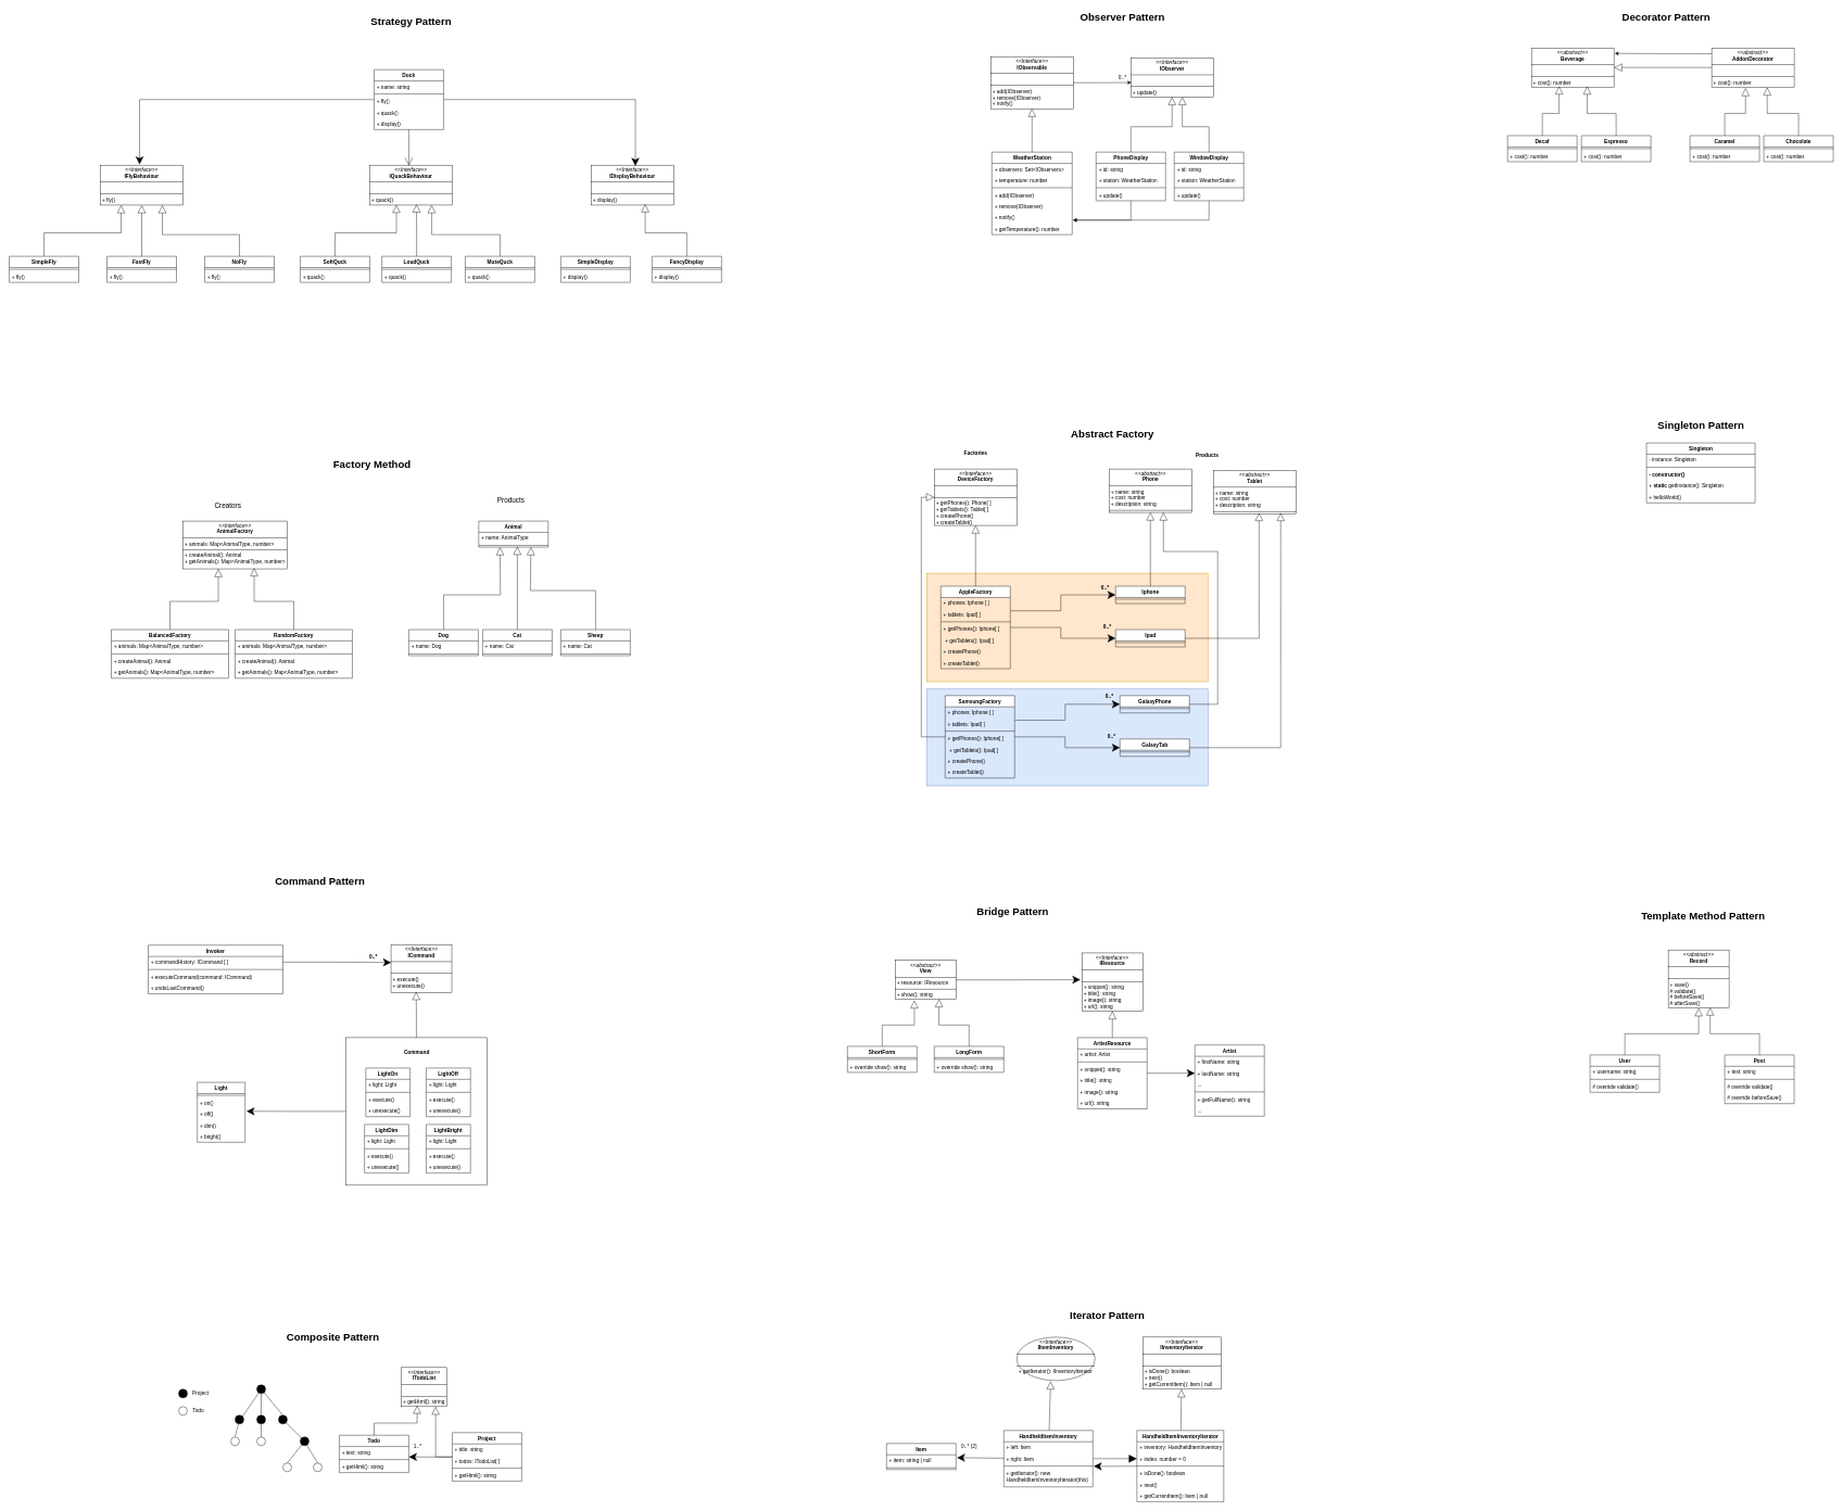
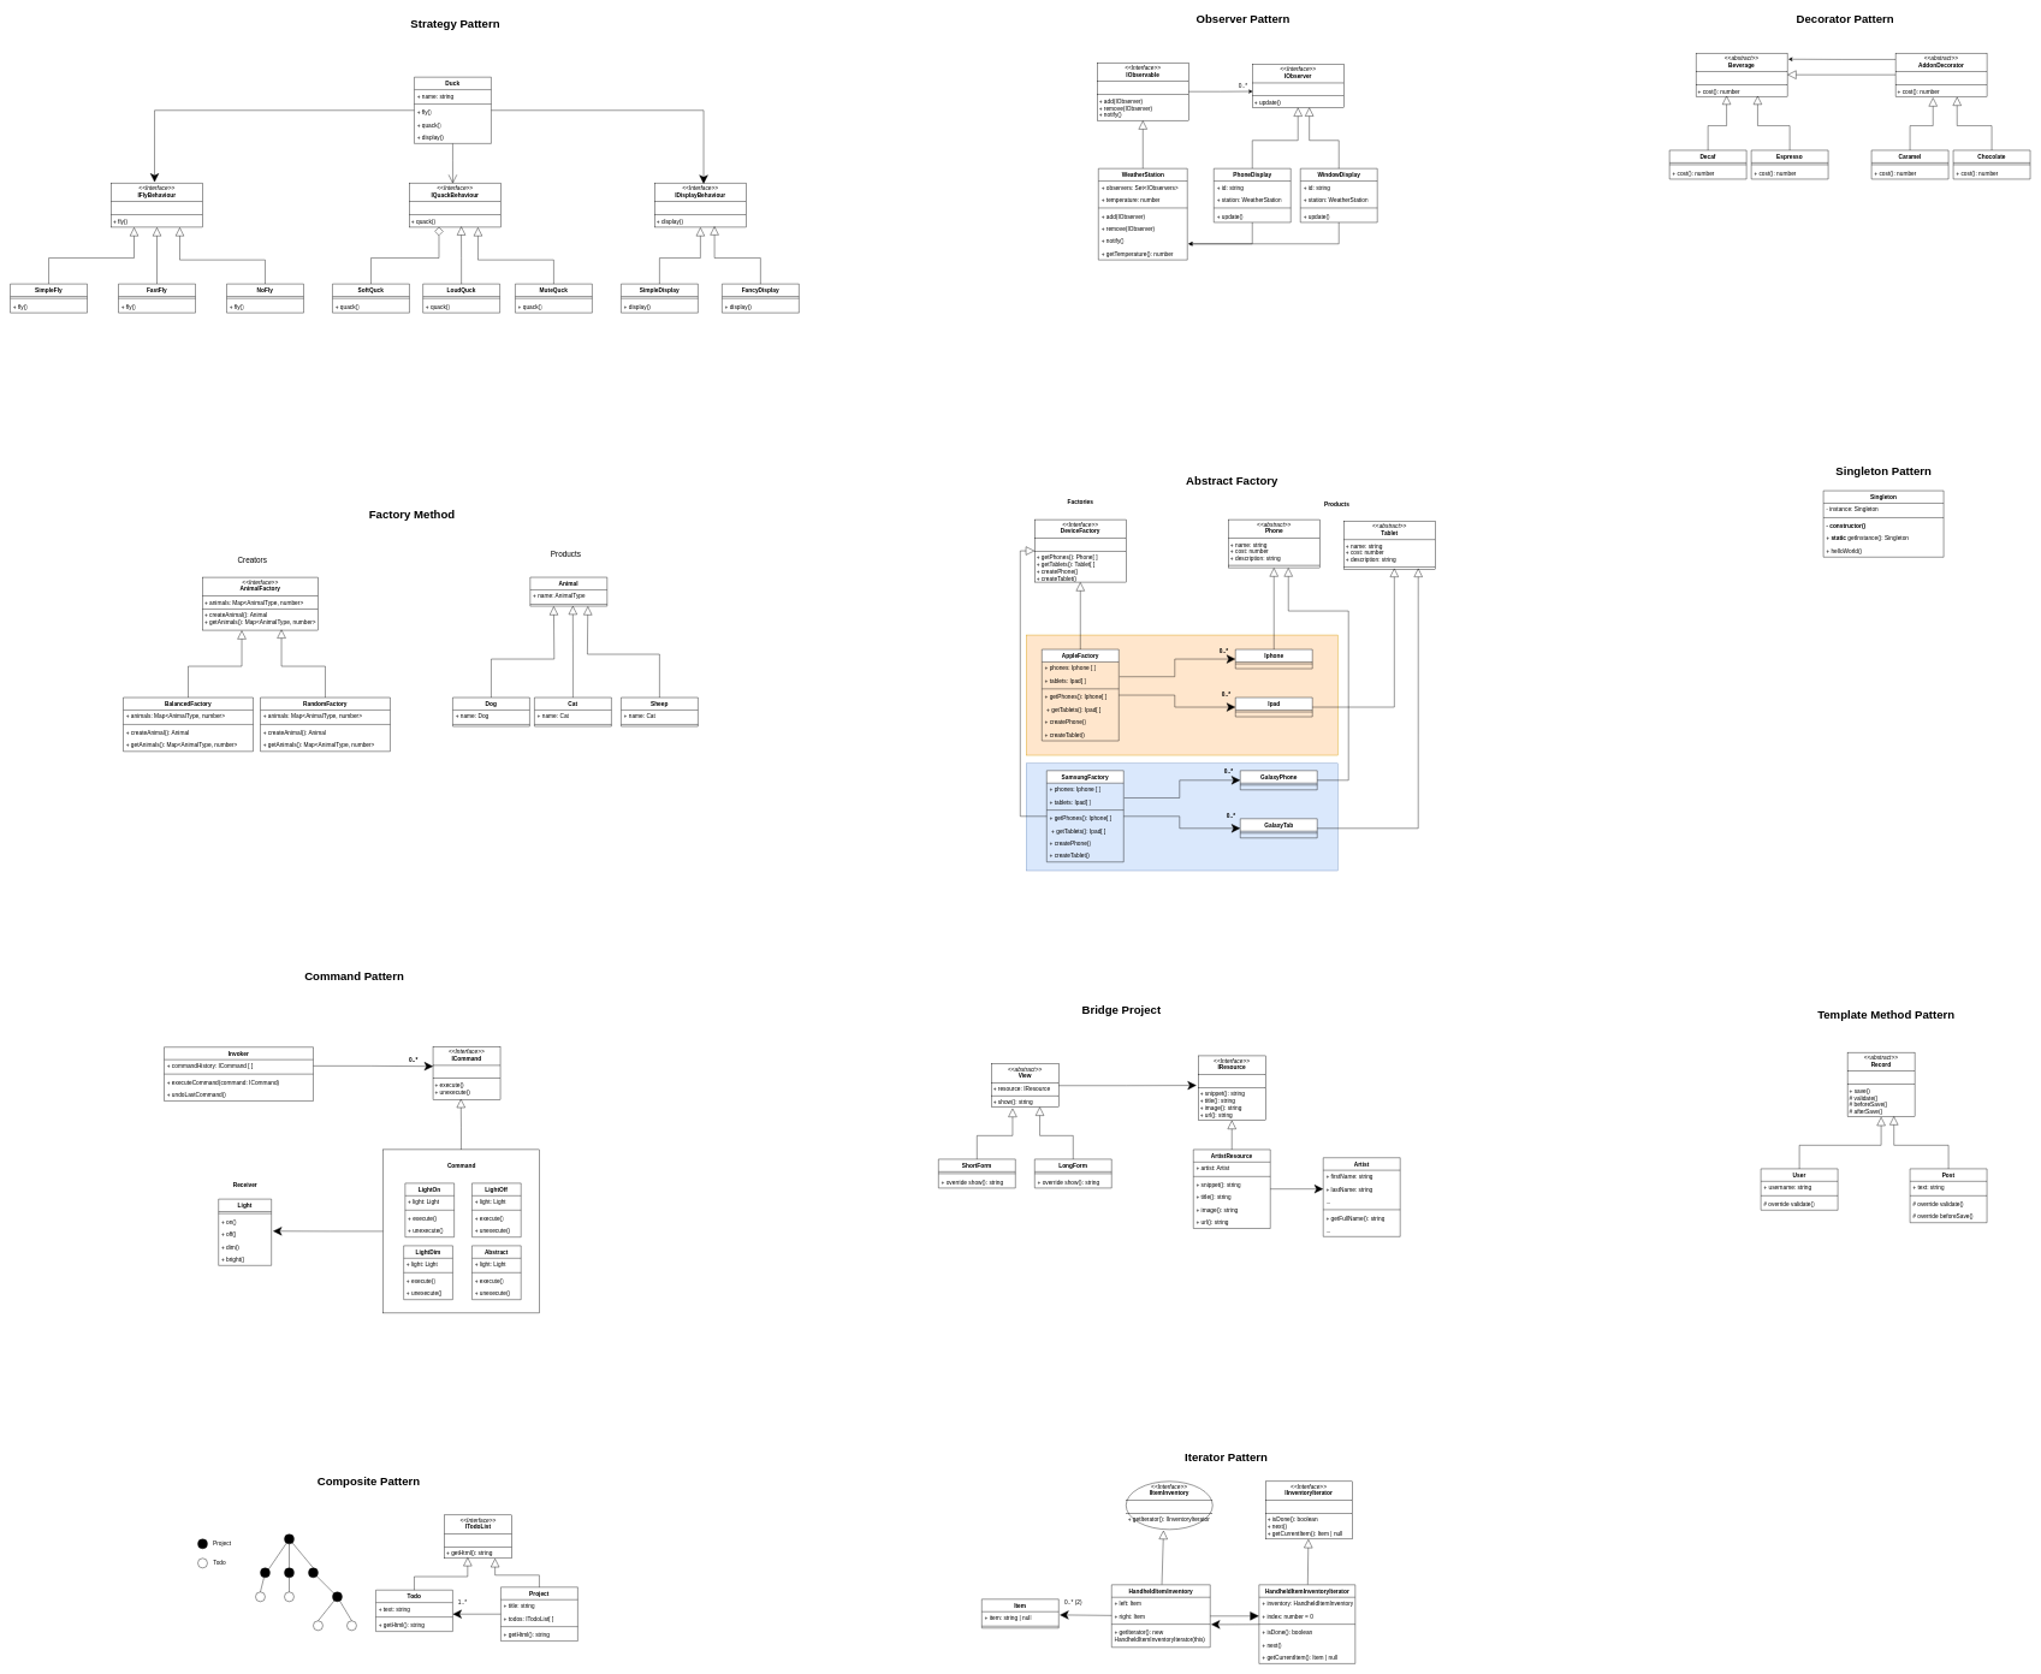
- <mxCell id="32" style="edgeStyle=orthogonalEdgeStyle;rounded=0;orthogonalLoop=1;jettySize=auto;html=1;endArrow=block;endFill=0;entryX=0.323;entryY=0.992;entryDx=0;entryDy=0;entryPerimeter=0;endSize=16;" edge="1" parent="1" source="33" target="12"><mxGeometry relative="1" as="geometry"><mxPoint x="910" y="490" as="targetPoint" /></mxGeometry></mxCell>
+ <mxCell id="32" style="edgeStyle=orthogonalEdgeStyle;rounded=0;orthogonalLoop=1;jettySize=auto;html=1;endArrow=diamond;endFill=0;entryX=0.323;entryY=0.992;entryDx=0;entryDy=0;entryPerimeter=0;endSize=16;" edge="1" parent="1" source="33" target="12"><mxGeometry relative="1" as="geometry"><mxPoint x="910" y="490" as="targetPoint" /></mxGeometry></mxCell>
+ <mxCell id="41" style="edgeStyle=orthogonalEdgeStyle;rounded=0;orthogonalLoop=1;jettySize=auto;html=1;endArrow=block;endFill=0;endSize=16;" edge="1" parent="1" source="42" target="13"><mxGeometry relative="1" as="geometry" /></mxCell>
- <mxCell id="225" value="&lt;font style=&quot;font-size: 24px;&quot;&gt;Bridge Pattern&lt;/font&gt;" style="text;html=1;align=center;verticalAlign=middle;resizable=0;points=[];autosize=1;strokeColor=none;fillColor=none;fontStyle=1" vertex="1" parent="1"><mxGeometry x="2240" y="2080" width="180" height="40" as="geometry" /></mxCell>
+ <mxCell id="225" value="&lt;font style=&quot;font-size: 24px;&quot;&gt;Bridge Project&lt;/font&gt;" style="text;html=1;align=center;verticalAlign=middle;resizable=0;points=[];autosize=1;strokeColor=none;fillColor=none;fontStyle=1" vertex="1" parent="1"><mxGeometry x="2240" y="2080" width="180" height="40" as="geometry" /></mxCell>
+ <mxCell id="223" value="Receiver" style="text;html=1;align=center;verticalAlign=middle;resizable=0;points=[];autosize=1;strokeColor=none;fillColor=none;fontFamily=Helvetica;fontSize=12;fontColor=default;fontStyle=1;" vertex="1" parent="1"><mxGeometry x="473" y="2450" width="70" height="30" as="geometry" /></mxCell>
- <mxCell id="217" value="LightBright" style="swimlane;fontStyle=1;align=center;verticalAlign=top;childLayout=stackLayout;horizontal=1;startSize=26;horizontalStack=0;resizeParent=1;resizeParentMax=0;resizeLast=0;collapsible=1;marginBottom=0;whiteSpace=wrap;html=1;strokeColor=default;fontFamily=Helvetica;fontSize=12;fontColor=default;fillColor=default;" vertex="1" parent="1"><mxGeometry x="980" y="2590" width="102" height="112" as="geometry" /></mxCell>
+ <mxCell id="217" value="Abstract" style="swimlane;fontStyle=1;align=center;verticalAlign=top;childLayout=stackLayout;horizontal=1;startSize=26;horizontalStack=0;resizeParent=1;resizeParentMax=0;resizeLast=0;collapsible=1;marginBottom=0;whiteSpace=wrap;html=1;strokeColor=default;fontFamily=Helvetica;fontSize=12;fontColor=default;fillColor=default;" vertex="1" parent="1"><mxGeometry x="980" y="2590" width="102" height="112" as="geometry" /></mxCell>
- <mxCell id="265" value="&lt;p style=&quot;margin:0px;margin-top:4px;text-align:center;&quot;&gt;&lt;i&gt;&amp;lt;&amp;lt;Interface&amp;gt;&amp;gt;&lt;/i&gt;&lt;br&gt;&lt;b&gt;ITodoList&lt;/b&gt;&lt;/p&gt;&lt;hr size=&quot;1&quot; style=&quot;border-style:solid;&quot;&gt;&lt;p style=&quot;margin:0px;margin-left:4px;&quot;&gt;&lt;br&gt;&lt;/p&gt;&lt;hr size=&quot;1&quot; style=&quot;border-style:solid;&quot;&gt;&lt;p style=&quot;margin:0px;margin-left:4px;&quot;&gt;+ getHtml(): string&lt;br&gt;&lt;br&gt;&lt;/p&gt;" style="verticalAlign=top;align=left;overflow=fill;html=1;whiteSpace=wrap;" vertex="1" parent="1"><mxGeometry x="923" y="3150" width="105" height="90" as="geometry" /></mxCell>
+ <mxCell id="265" value="&lt;p style=&quot;margin:0px;margin-top:4px;text-align:center;&quot;&gt;&lt;i&gt;&amp;lt;&amp;lt;Interface&amp;gt;&amp;gt;&lt;/i&gt;&lt;br&gt;&lt;b&gt;ITodoList&lt;/b&gt;&lt;/p&gt;&lt;hr size=&quot;1&quot; style=&quot;border-style:solid;&quot;&gt;&lt;p style=&quot;margin:0px;margin-left:4px;&quot;&gt;&lt;br&gt;&lt;/p&gt;&lt;hr size=&quot;1&quot; style=&quot;border-style:solid;&quot;&gt;&lt;p style=&quot;margin:0px;margin-left:4px;&quot;&gt;+ getHtml(): string&lt;br&gt;&lt;br&gt;&lt;/p&gt;" style="verticalAlign=top;align=left;overflow=fill;html=1;whiteSpace=wrap;" vertex="1" parent="1"><mxGeometry x="923" y="3150" width="140" height="90" as="geometry" /></mxCell>
